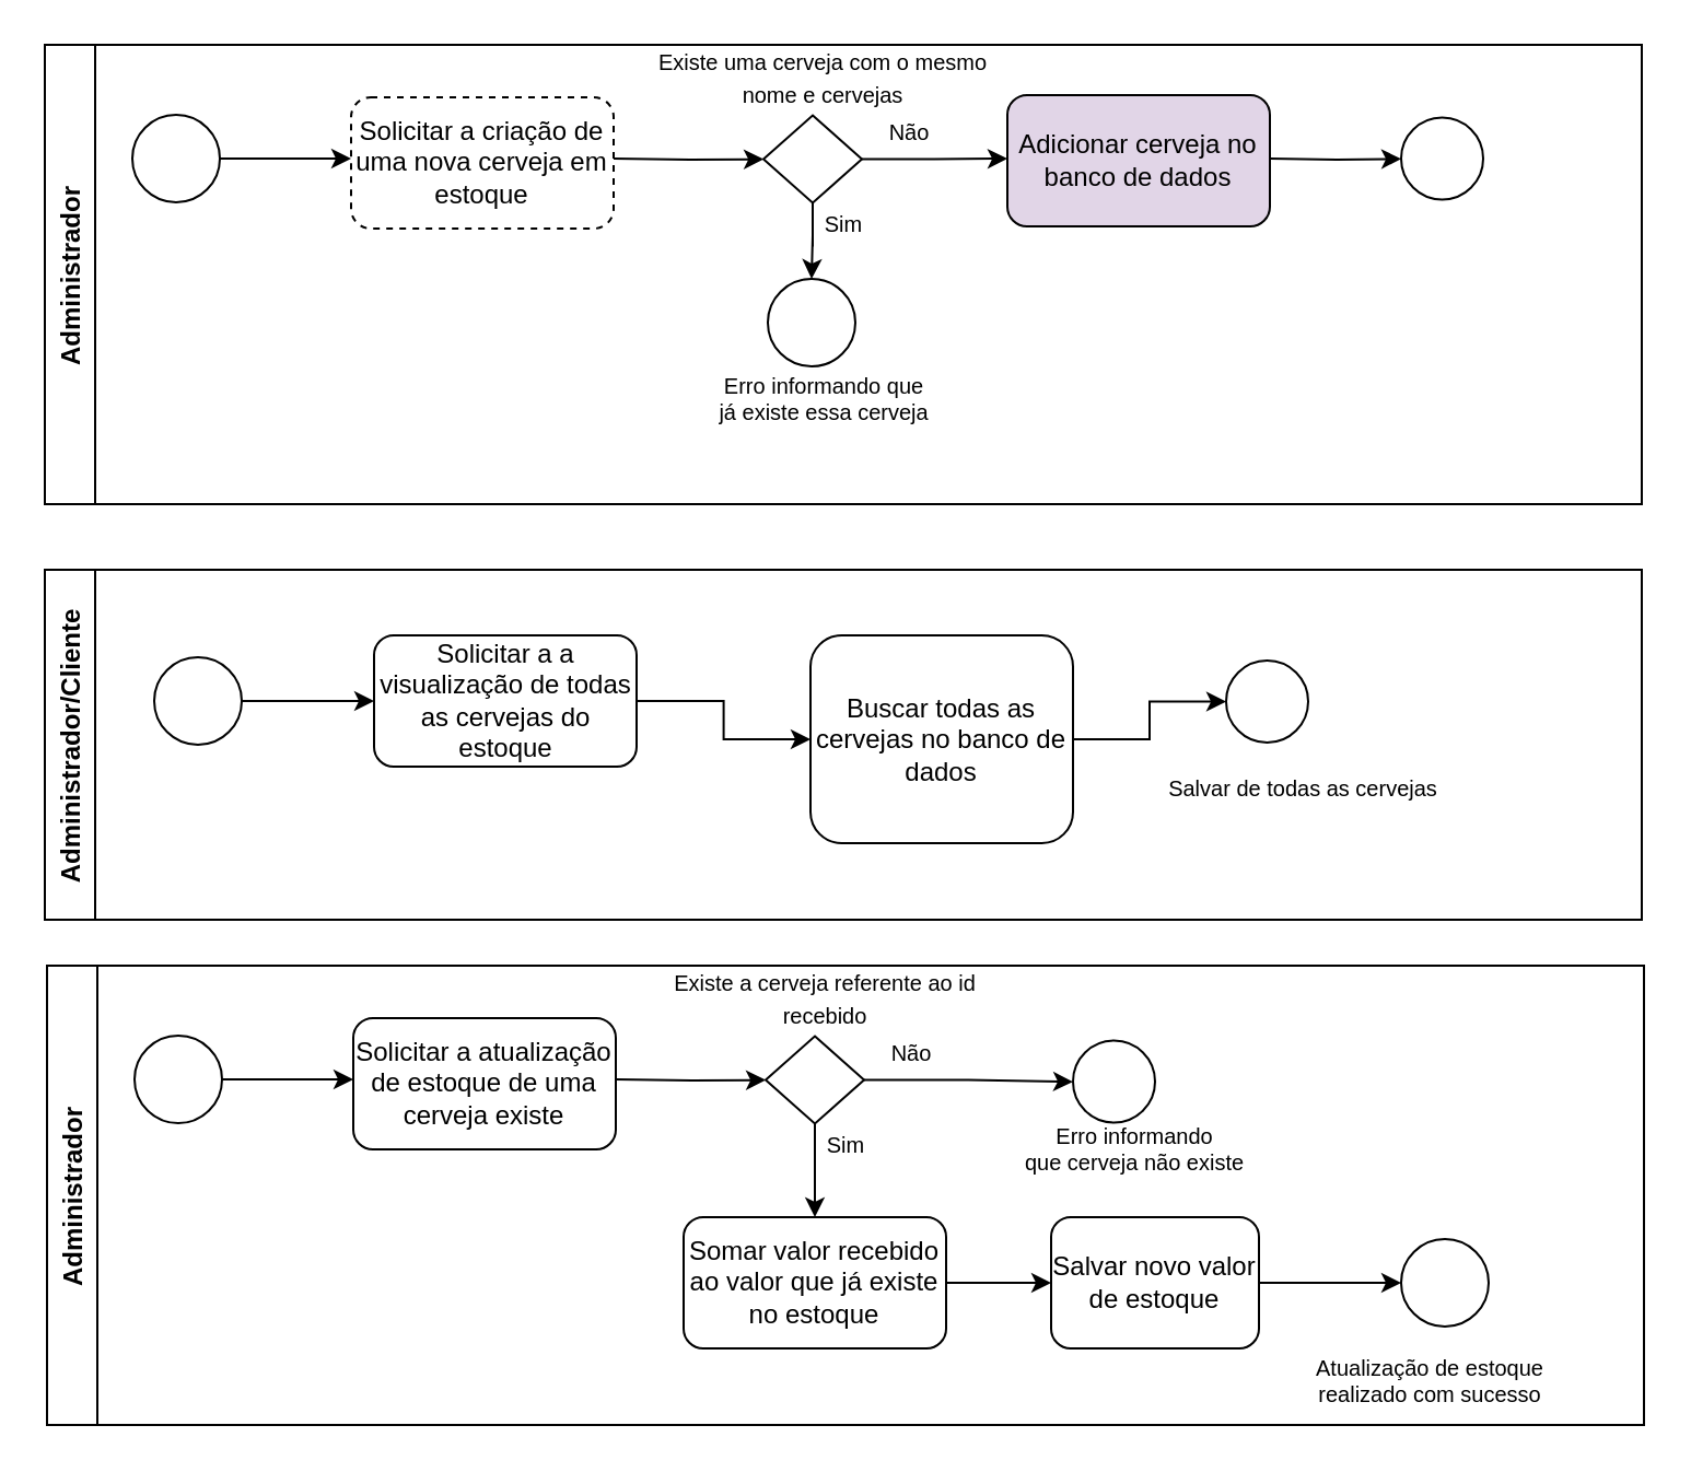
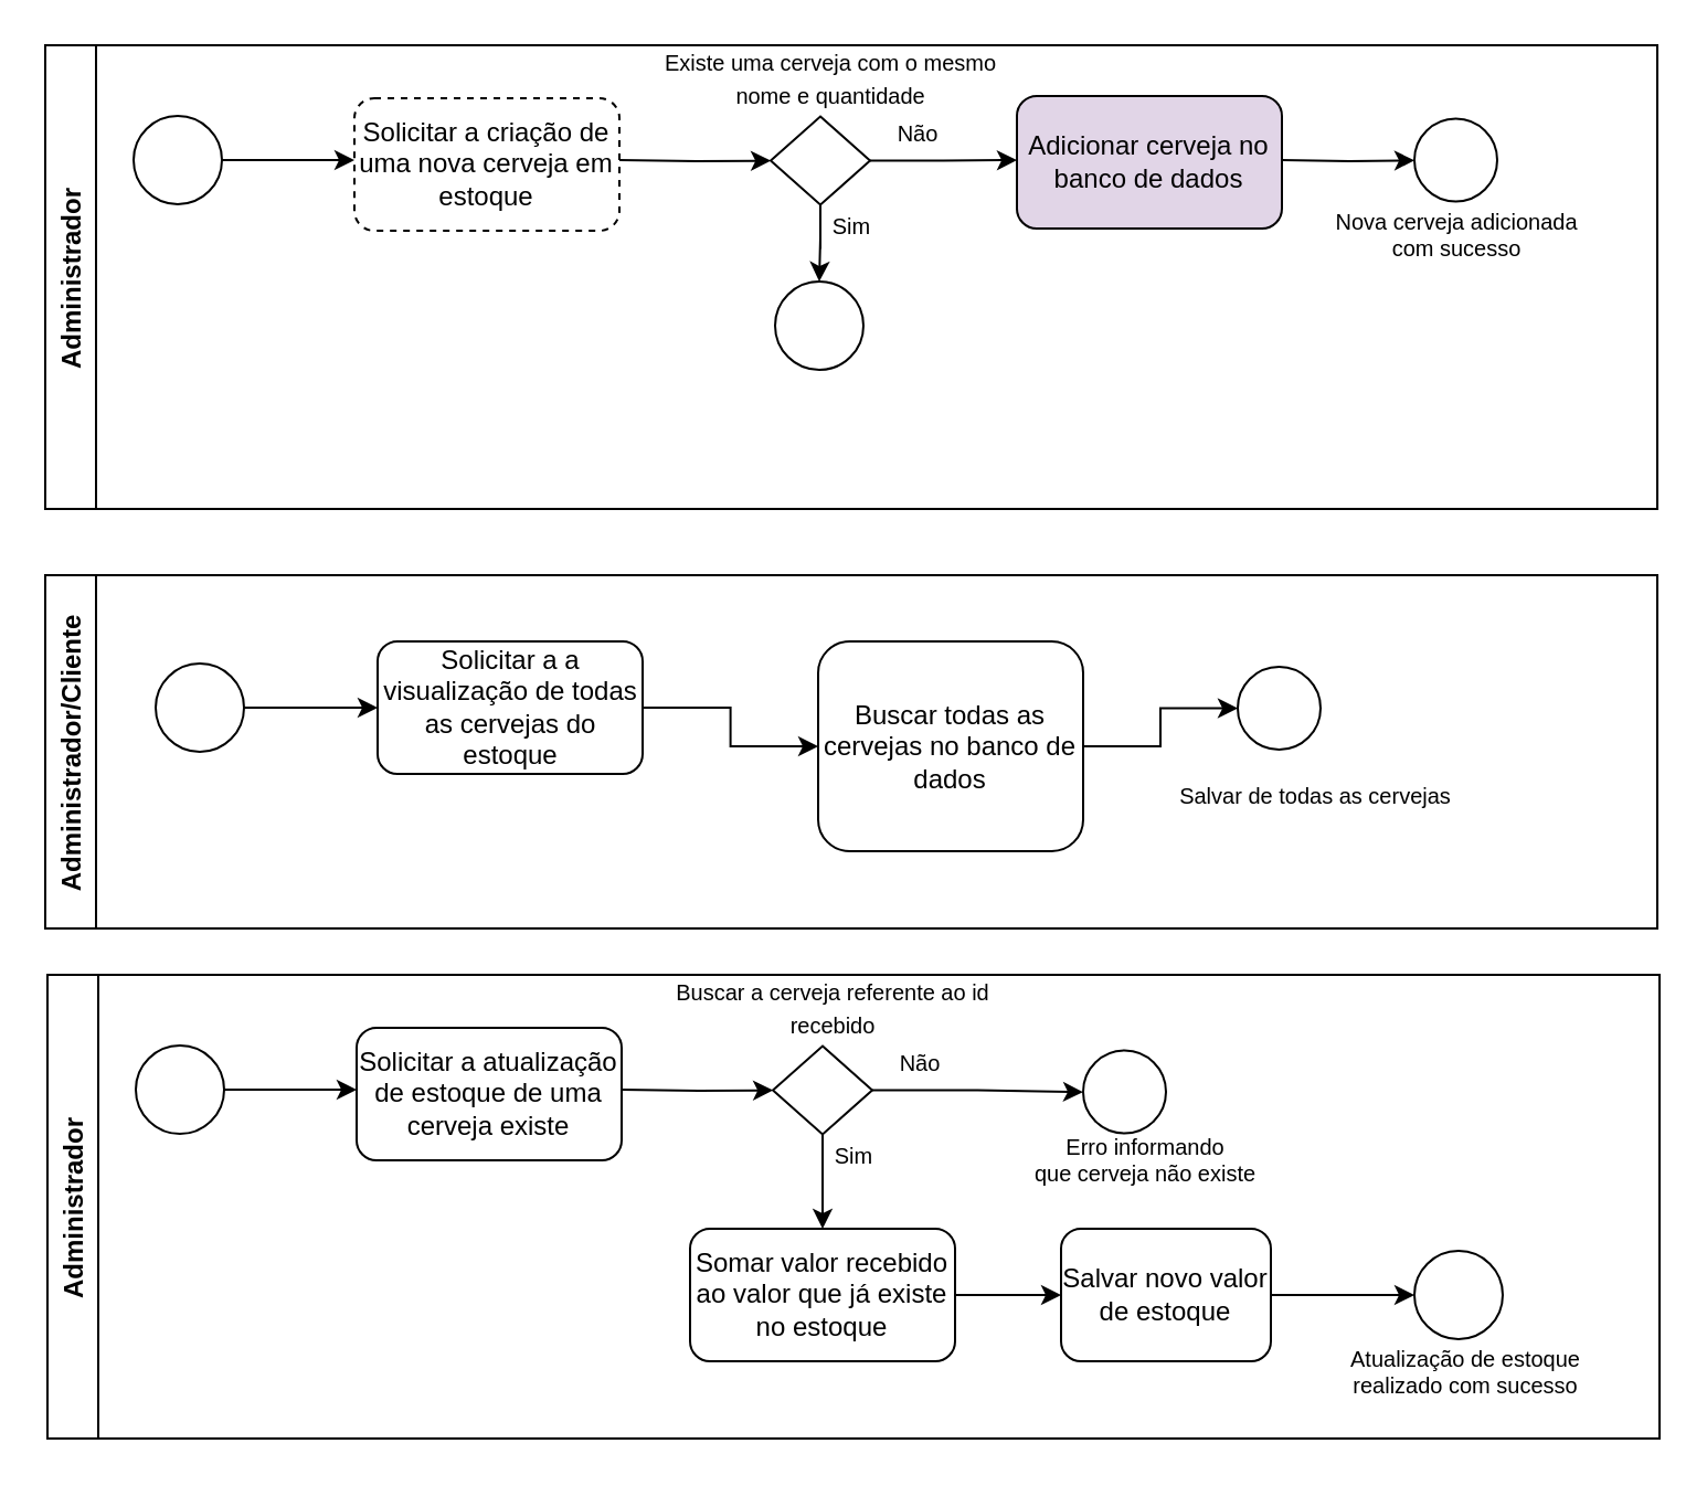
- <mxCell id="14" value="&lt;font style=&quot;font-size: 10px&quot;&gt;Existe uma cerveja com o mesmo nome e cervejas&lt;/font&gt;" style="text;html=1;strokeColor=none;fillColor=none;align=center;verticalAlign=middle;whiteSpace=wrap;rounded=0;" parent="2" vertex="1"><mxGeometry x="270.5" width="170" height="30" as="geometry" /></mxCell>
+ <mxCell id="14" value="&lt;font style=&quot;font-size: 10px&quot;&gt;Existe uma cerveja com o mesmo nome e quantidade&lt;/font&gt;" style="text;html=1;strokeColor=none;fillColor=none;align=center;verticalAlign=middle;whiteSpace=wrap;rounded=0;" parent="2" vertex="1"><mxGeometry x="270.5" width="170" height="30" as="geometry" /></mxCell>
+ <mxCell id="17" value="&lt;font style=&quot;font-size: 10px&quot;&gt;Nova cerveja adicionada &lt;br&gt;com sucesso&lt;/font&gt;" style="text;html=1;align=center;verticalAlign=middle;resizable=0;points=[];autosize=1;strokeColor=none;fillColor=none;fontSize=10;" parent="2" vertex="1"><mxGeometry x="573.75" y="70.75" width="130" height="30" as="geometry" /></mxCell>
- <mxCell id="18" value="Erro informando que &lt;br&gt;já existe essa cerveja" style="text;html=1;align=center;verticalAlign=middle;resizable=0;points=[];autosize=1;strokeColor=none;fillColor=none;fontSize=10;" parent="2" vertex="1"><mxGeometry x="300.5" y="147" width="110" height="30" as="geometry" /></mxCell>
- <mxCell id="37" value="&lt;span style=&quot;font-size: 10px&quot;&gt;Existe a cerveja referente ao id recebido&lt;/span&gt;" style="text;html=1;strokeColor=none;fillColor=none;align=center;verticalAlign=middle;whiteSpace=wrap;rounded=0;" parent="28" vertex="1"><mxGeometry x="270.5" width="170" height="30" as="geometry" /></mxCell>
+ <mxCell id="37" value="&lt;span style=&quot;font-size: 10px&quot;&gt;Buscar a cerveja referente ao id recebido&lt;/span&gt;" style="text;html=1;strokeColor=none;fillColor=none;align=center;verticalAlign=middle;whiteSpace=wrap;rounded=0;" parent="28" vertex="1"><mxGeometry x="270.5" width="170" height="30" as="geometry" /></mxCell>
- <mxCell id="41" value="Atualização de estoque &lt;br&gt;realizado com sucesso" style="text;html=1;align=center;verticalAlign=middle;resizable=0;points=[];autosize=1;strokeColor=none;fillColor=none;fontSize=10;" parent="28" vertex="1"><mxGeometry x="572" y="175" width="120" height="30" as="geometry" /></mxCell>
+ <mxCell id="41" value="Atualização de estoque &lt;br&gt;realizado com sucesso" style="text;html=1;align=center;verticalAlign=middle;resizable=0;points=[];autosize=1;strokeColor=none;fillColor=none;fontSize=10;" parent="28" vertex="1"><mxGeometry x="582" y="165" width="120" height="30" as="geometry" /></mxCell>
